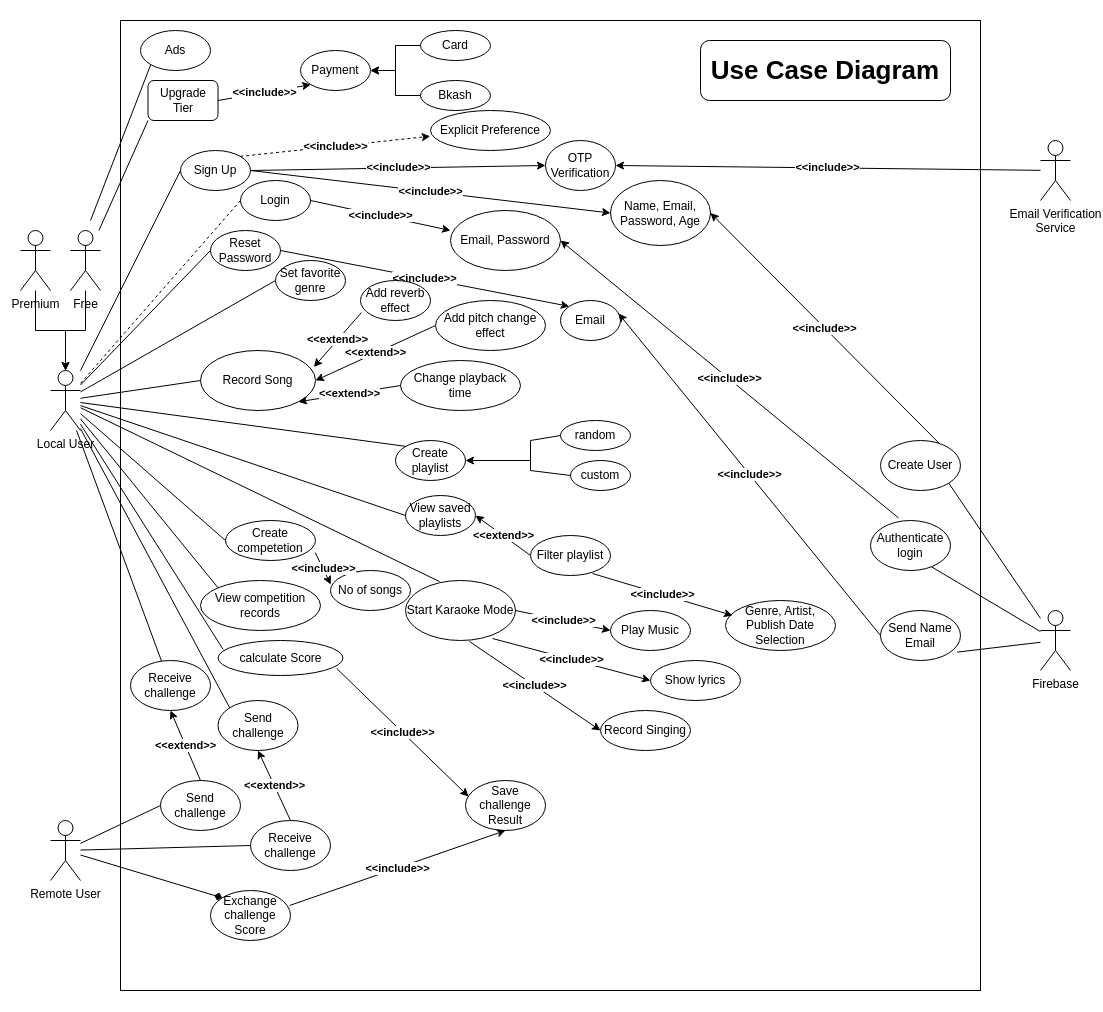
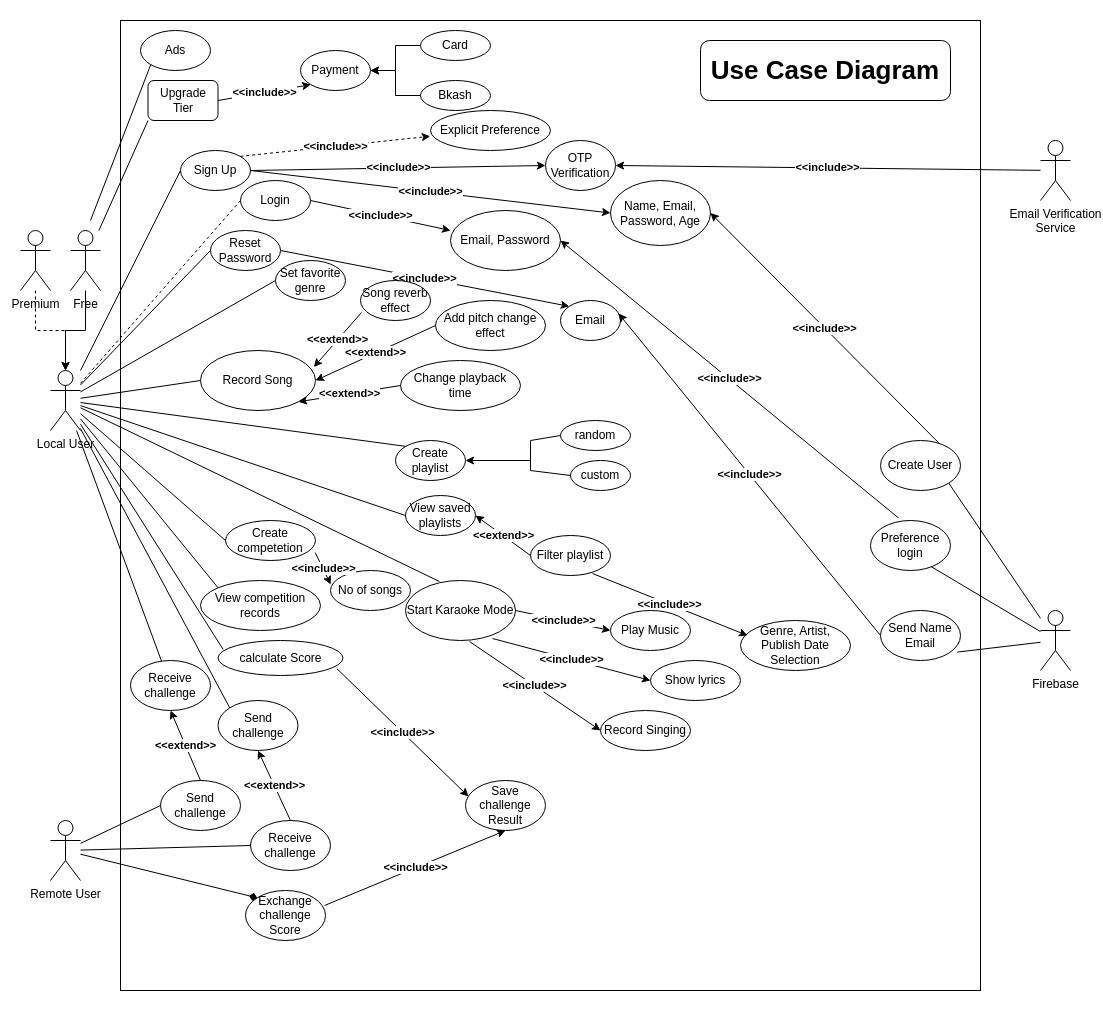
- <mxCell id="71" value="Add reverb effect" style="ellipse;whiteSpace=wrap;html=1;fillColor=none;" parent="1" vertex="1"><mxGeometry x="360" y="280" width="70" height="40" as="geometry" /></mxCell>
+ <mxCell id="71" value="Song reverb effect" style="ellipse;whiteSpace=wrap;html=1;fillColor=none;" parent="1" vertex="1"><mxGeometry x="360" y="280" width="70" height="40" as="geometry" /></mxCell>
- <mxCell id="3" value="" style="edgeStyle=orthogonalEdgeStyle;rounded=0;orthogonalLoop=1;jettySize=auto;html=1;fontSize=20;endArrow=classic;endFill=1;" parent="1" source="91" target="5" edge="1"><mxGeometry relative="1" as="geometry" /></mxCell>
+ <mxCell id="3" value="" style="edgeStyle=orthogonalEdgeStyle;rounded=0;orthogonalLoop=1;jettySize=auto;html=1;fontSize=20;endArrow=classic;endFill=1;dashed=1;" parent="1" source="91" target="5" edge="1"><mxGeometry relative="1" as="geometry" /></mxCell>
- <mxCell id="53" value="Authenticate login" style="ellipse;whiteSpace=wrap;html=1;fillColor=none;" parent="1" vertex="1"><mxGeometry x="870" y="520" width="80" height="50" as="geometry" /></mxCell>
+ <mxCell id="53" value="Preference login" style="ellipse;whiteSpace=wrap;html=1;fillColor=none;" parent="1" vertex="1"><mxGeometry x="870" y="520" width="80" height="50" as="geometry" /></mxCell>
- <mxCell id="67" value="Genre, Artist, Publish Date Selection" style="ellipse;whiteSpace=wrap;html=1;fillColor=none;" parent="1" vertex="1"><mxGeometry x="725" y="600" width="110" height="50" as="geometry" /></mxCell>
+ <mxCell id="67" value="Genre, Artist, Publish Date Selection" style="ellipse;whiteSpace=wrap;html=1;fillColor=none;" parent="1" vertex="1"><mxGeometry x="740" y="620" width="110" height="50" as="geometry" /></mxCell>
- <mxCell id="51" value="Exchange challenge Score" style="ellipse;whiteSpace=wrap;html=1;fillColor=none;" parent="1" vertex="1"><mxGeometry x="210" y="890" width="80" height="50" as="geometry" /></mxCell>
+ <mxCell id="51" value="Exchange challenge Score" style="ellipse;whiteSpace=wrap;html=1;fillColor=none;" parent="1" vertex="1"><mxGeometry x="245" y="890" width="80" height="50" as="geometry" /></mxCell>
